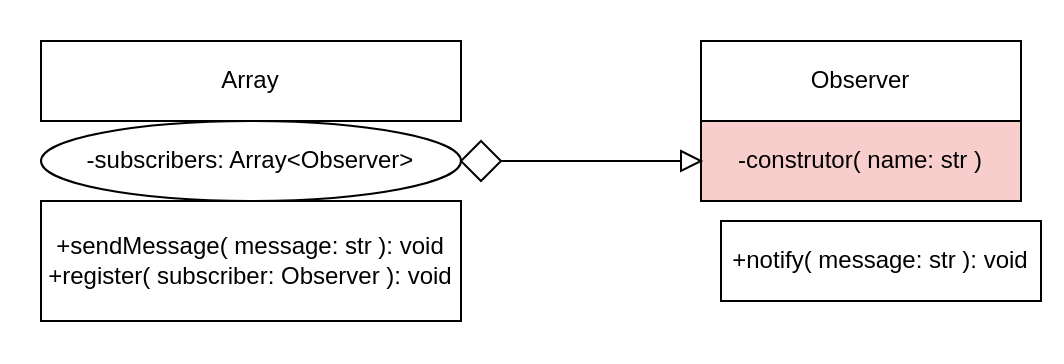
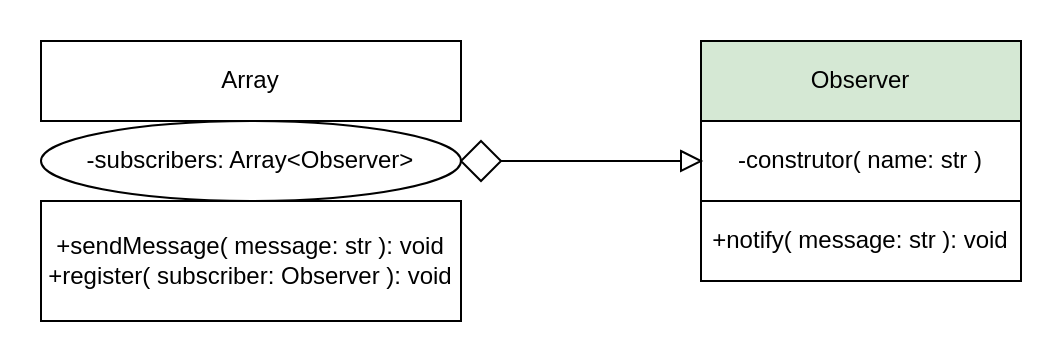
- <mxCell id="5" value="Observer" style="rounded=0;whiteSpace=wrap;html=1;" parent="1" vertex="1"><mxGeometry x="350" y="20" width="160" height="40" as="geometry" /></mxCell>
+ <mxCell id="5" value="Observer" style="rounded=0;whiteSpace=wrap;html=1;fillColor=#d5e8d4;" parent="1" vertex="1"><mxGeometry x="350" y="20" width="160" height="40" as="geometry" /></mxCell>
- <mxCell id="6" value="-construtor( name: str )" style="rounded=0;whiteSpace=wrap;html=1;fillColor=#f8cecc;" parent="1" vertex="1"><mxGeometry x="350" y="60" width="160" height="40" as="geometry" /></mxCell>
+ <mxCell id="6" value="-construtor( name: str )" style="rounded=0;whiteSpace=wrap;html=1;" parent="1" vertex="1"><mxGeometry x="350" y="60" width="160" height="40" as="geometry" /></mxCell>
- <mxCell id="7" value="+notify( message: str ): void" style="rounded=0;whiteSpace=wrap;html=1;" parent="1" vertex="1"><mxGeometry x="360" y="110" width="160" height="40" as="geometry" /></mxCell>
+ <mxCell id="7" value="+notify( message: str ): void" style="rounded=0;whiteSpace=wrap;html=1;" parent="1" vertex="1"><mxGeometry x="350" y="100" width="160" height="40" as="geometry" /></mxCell>
